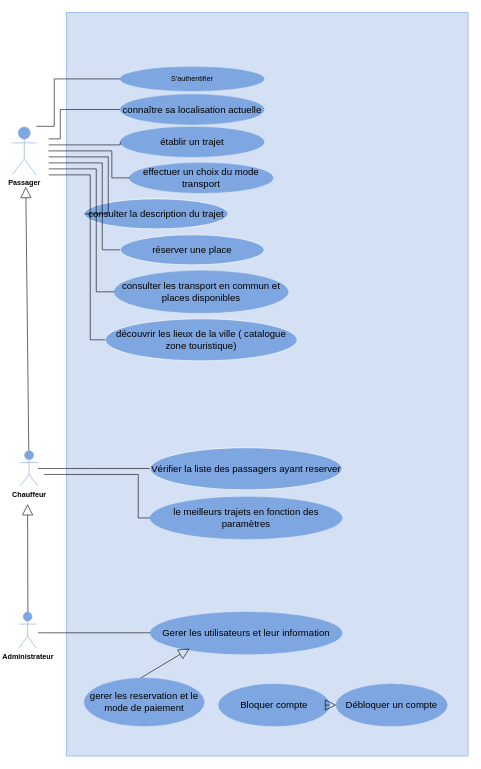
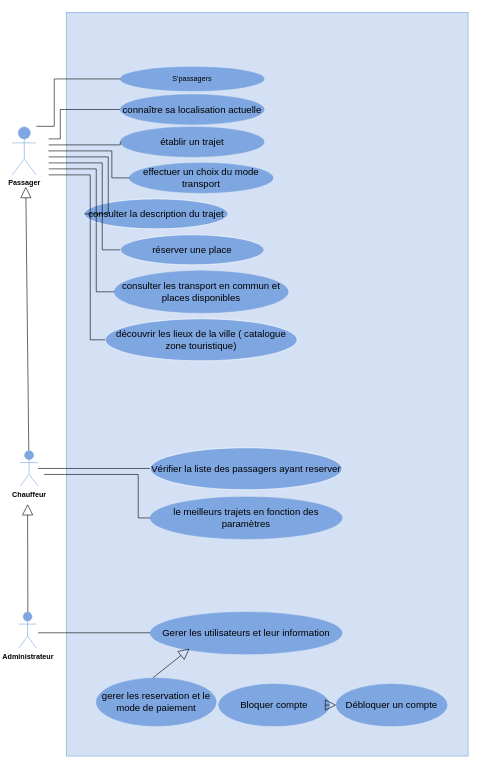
- <mxCell id="25" value="S'authentifier" style="ellipse;whiteSpace=wrap;html=1;strokeColor=#7EA6E0;fillColor=#7EA6E0;" vertex="1" parent="1"><mxGeometry x="200" y="111" width="240" height="40" as="geometry" /></mxCell>
+ <mxCell id="25" value="S'passagers" style="ellipse;whiteSpace=wrap;html=1;strokeColor=#7EA6E0;fillColor=#7EA6E0;" vertex="1" parent="1"><mxGeometry x="200" y="111" width="240" height="40" as="geometry" /></mxCell>
- <mxCell id="34" value="&lt;span style=&quot;font-size: 16px;&quot; id=&quot;docs-internal-guid-44f052cc-7fff-29b3-fa5a-6f97d65f699e&quot;&gt;&lt;font face=&quot;Arial&quot;&gt;gerer les reservation et le mode de paiement&lt;/font&gt;&lt;br&gt;&lt;/span&gt;" style="ellipse;whiteSpace=wrap;html=1;strokeColor=#7EA6E0;fillColor=#7EA6E0;" vertex="1" parent="1"><mxGeometry x="140" y="1130" width="200" height="80" as="geometry" /></mxCell>
+ <mxCell id="34" value="&lt;span style=&quot;font-size: 16px;&quot; id=&quot;docs-internal-guid-44f052cc-7fff-29b3-fa5a-6f97d65f699e&quot;&gt;&lt;font face=&quot;Arial&quot;&gt;gerer les reservation et le mode de paiement&lt;/font&gt;&lt;br&gt;&lt;/span&gt;" style="ellipse;whiteSpace=wrap;html=1;strokeColor=#7EA6E0;fillColor=#7EA6E0;" vertex="1" parent="1"><mxGeometry x="160" y="1130" width="200" height="80" as="geometry" /></mxCell>
